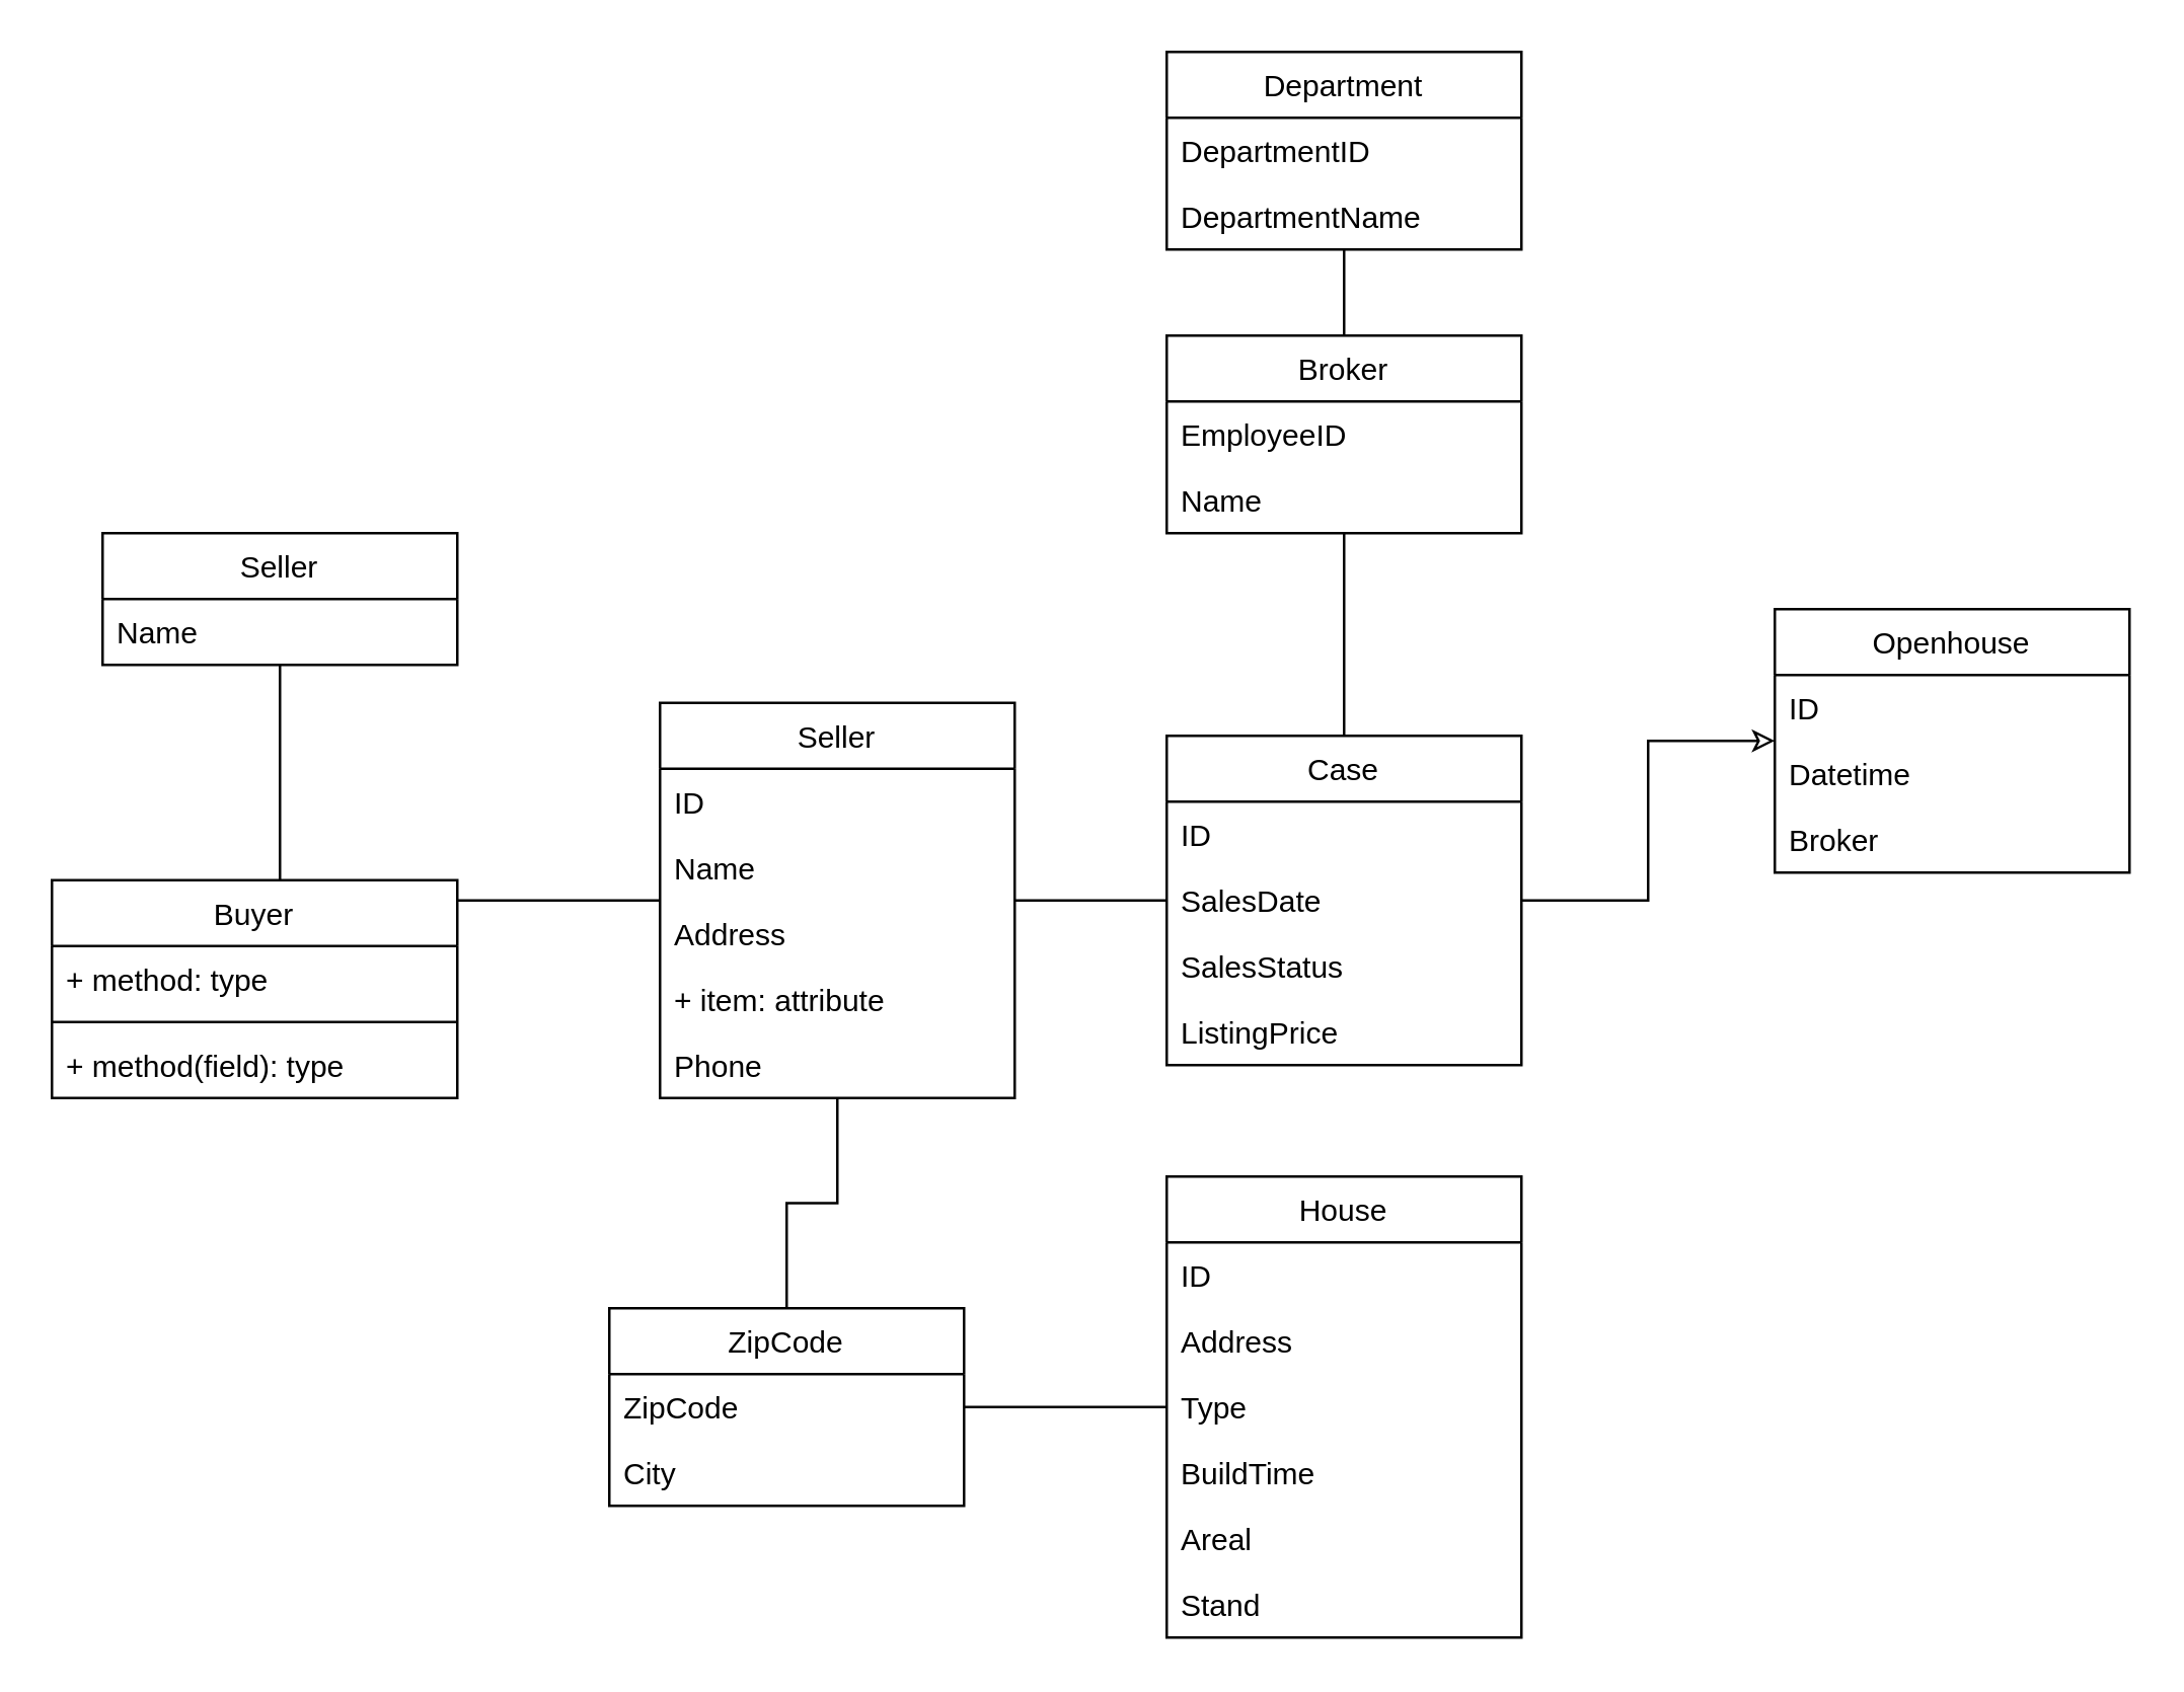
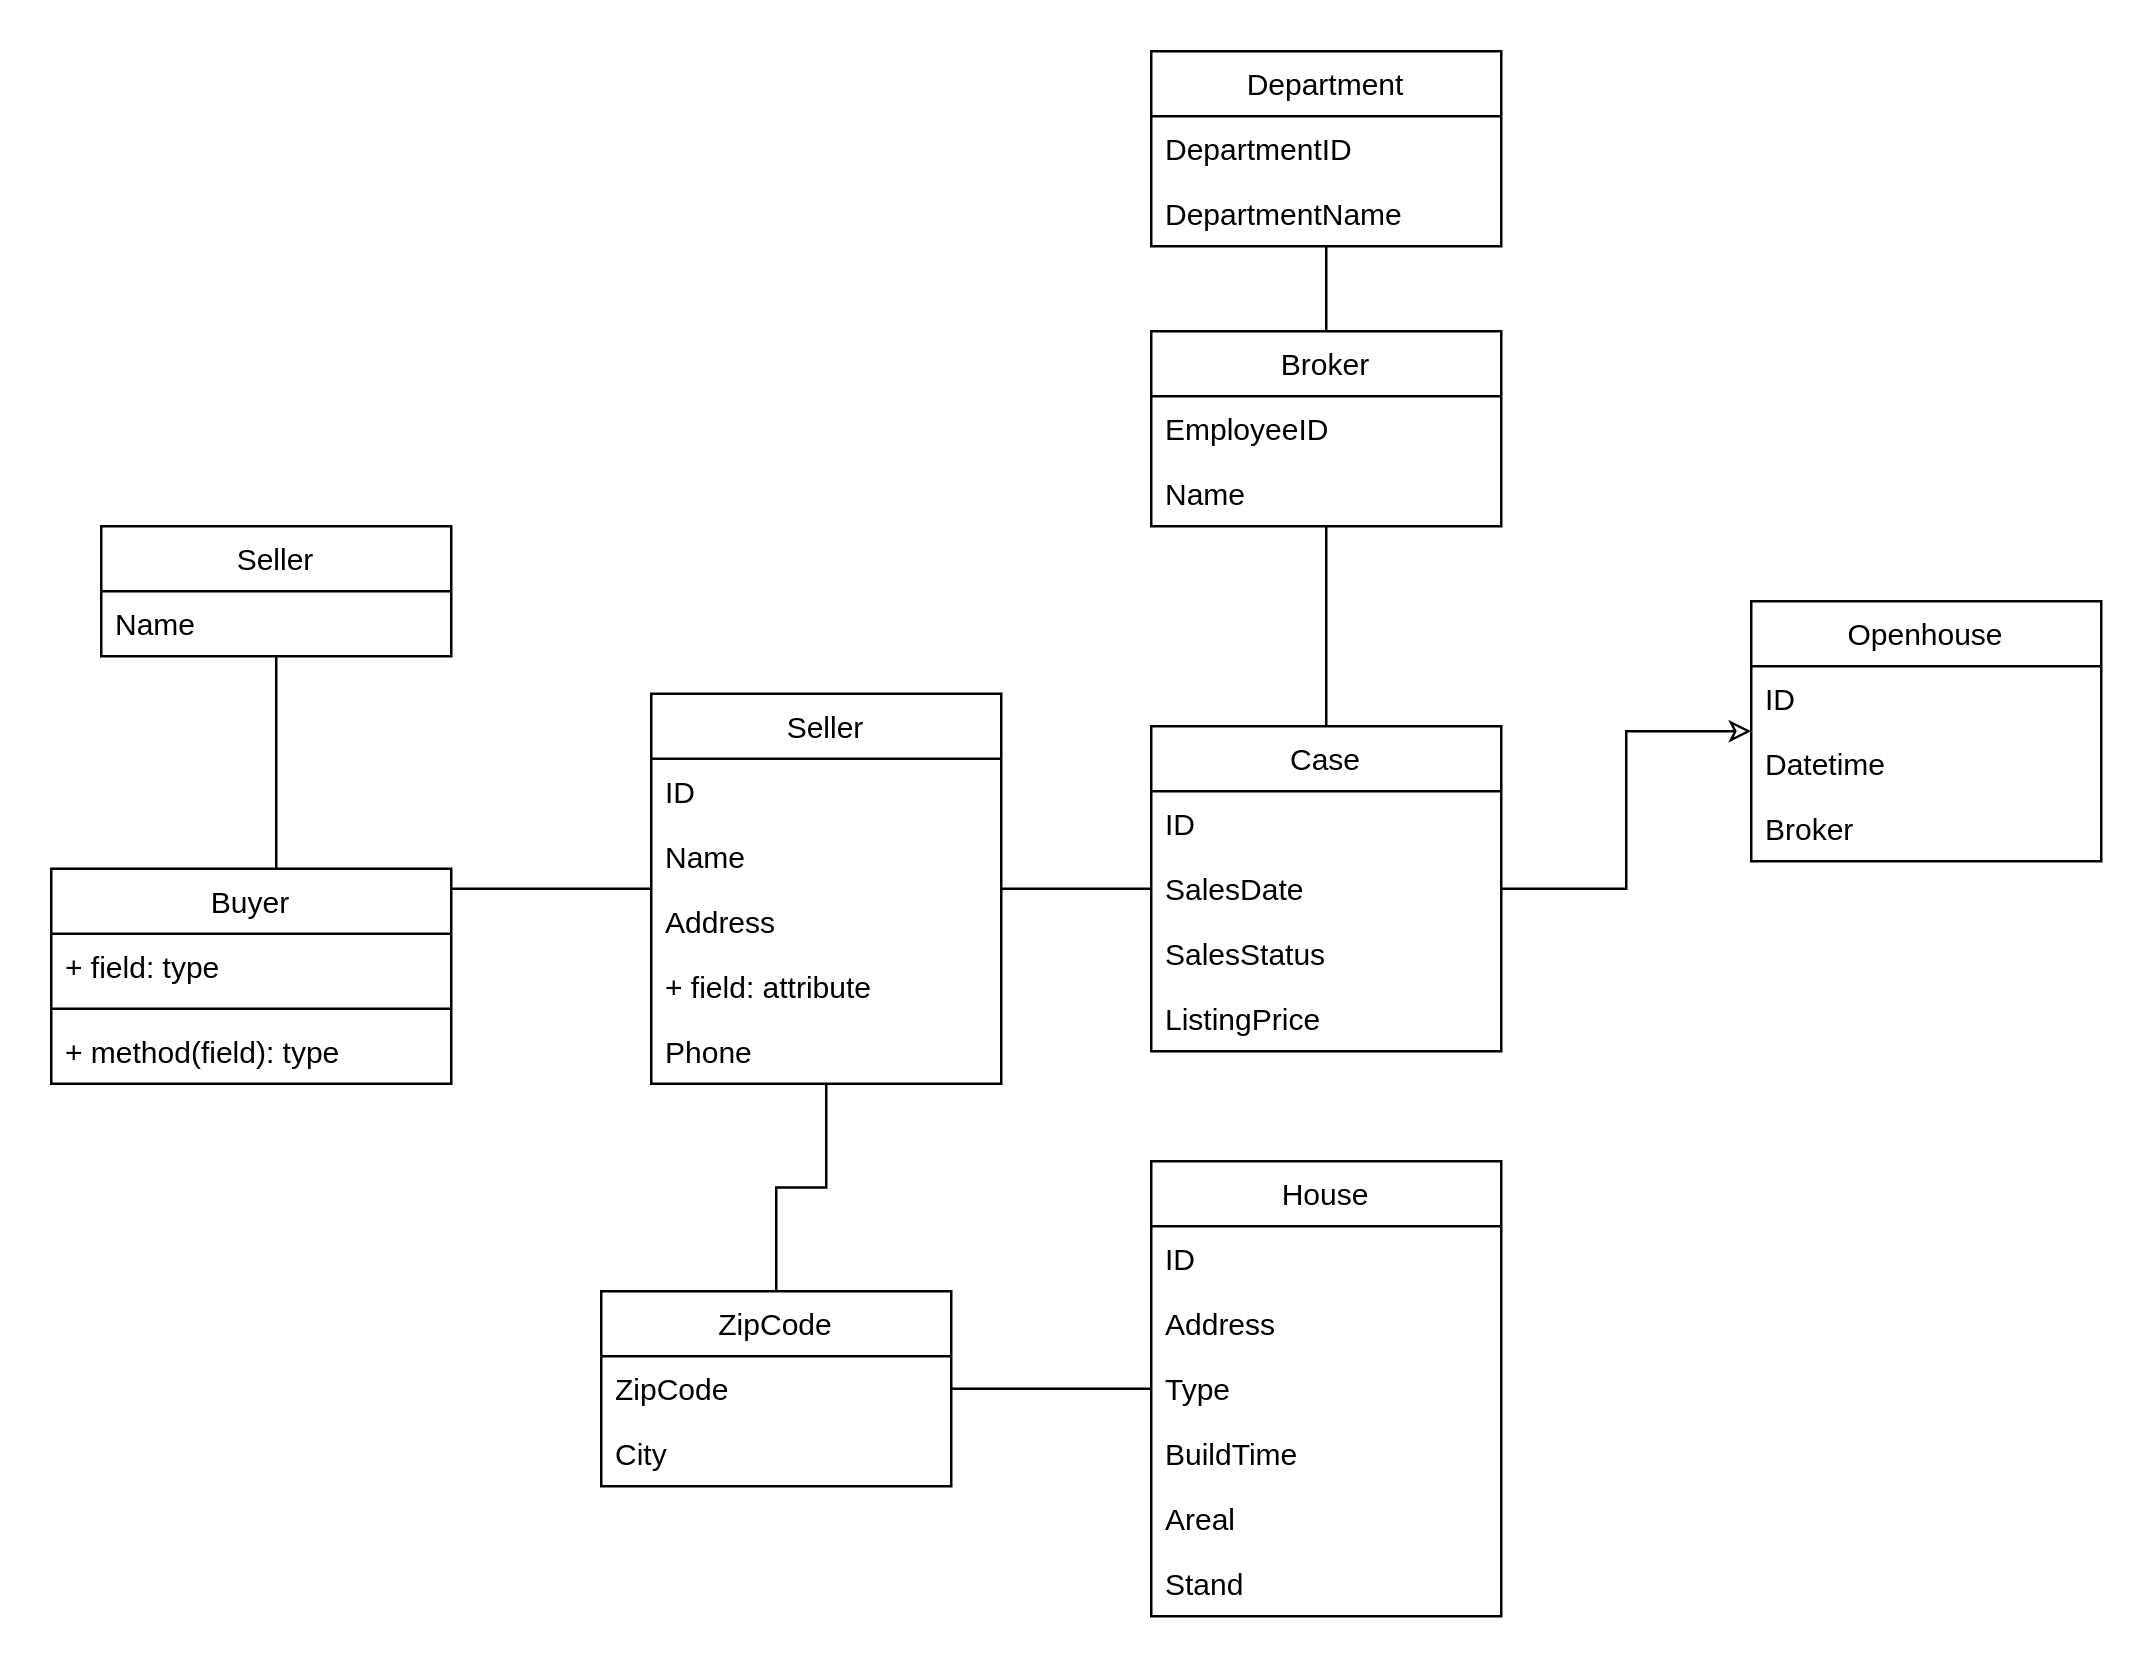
- <mxCell id="43" value="+ method: type" style="text;strokeColor=none;fillColor=none;align=left;verticalAlign=top;spacingLeft=4;spacingRight=4;overflow=hidden;rotatable=0;points=[[0,0.5],[1,0.5]];portConstraint=eastwest;" vertex="1" parent="42"><mxGeometry y="26" width="160" height="26" as="geometry" /></mxCell>
+ <mxCell id="43" value="+ field: type" style="text;strokeColor=none;fillColor=none;align=left;verticalAlign=top;spacingLeft=4;spacingRight=4;overflow=hidden;rotatable=0;points=[[0,0.5],[1,0.5]];portConstraint=eastwest;" vertex="1" parent="42"><mxGeometry y="26" width="160" height="26" as="geometry" /></mxCell>
- <mxCell id="17" value="+ item: attribute" style="text;strokeColor=none;fillColor=none;align=left;verticalAlign=top;spacingLeft=4;spacingRight=4;overflow=hidden;rotatable=0;points=[[0,0.5],[1,0.5]];portConstraint=eastwest;" parent="13" vertex="1"><mxGeometry y="104" width="140" height="26" as="geometry" /></mxCell>
+ <mxCell id="17" value="+ field: attribute" style="text;strokeColor=none;fillColor=none;align=left;verticalAlign=top;spacingLeft=4;spacingRight=4;overflow=hidden;rotatable=0;points=[[0,0.5],[1,0.5]];portConstraint=eastwest;" parent="13" vertex="1"><mxGeometry y="104" width="140" height="26" as="geometry" /></mxCell>
